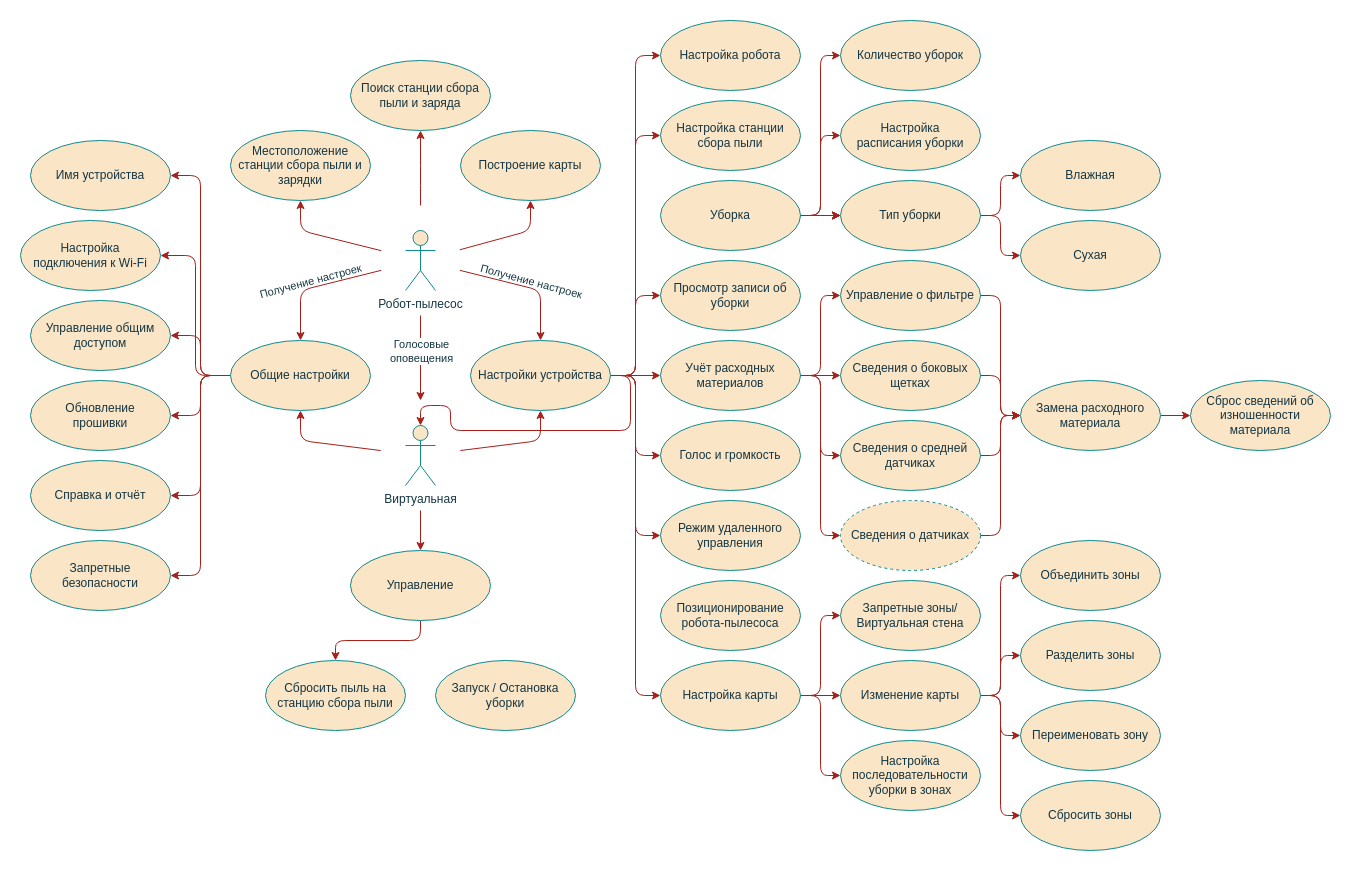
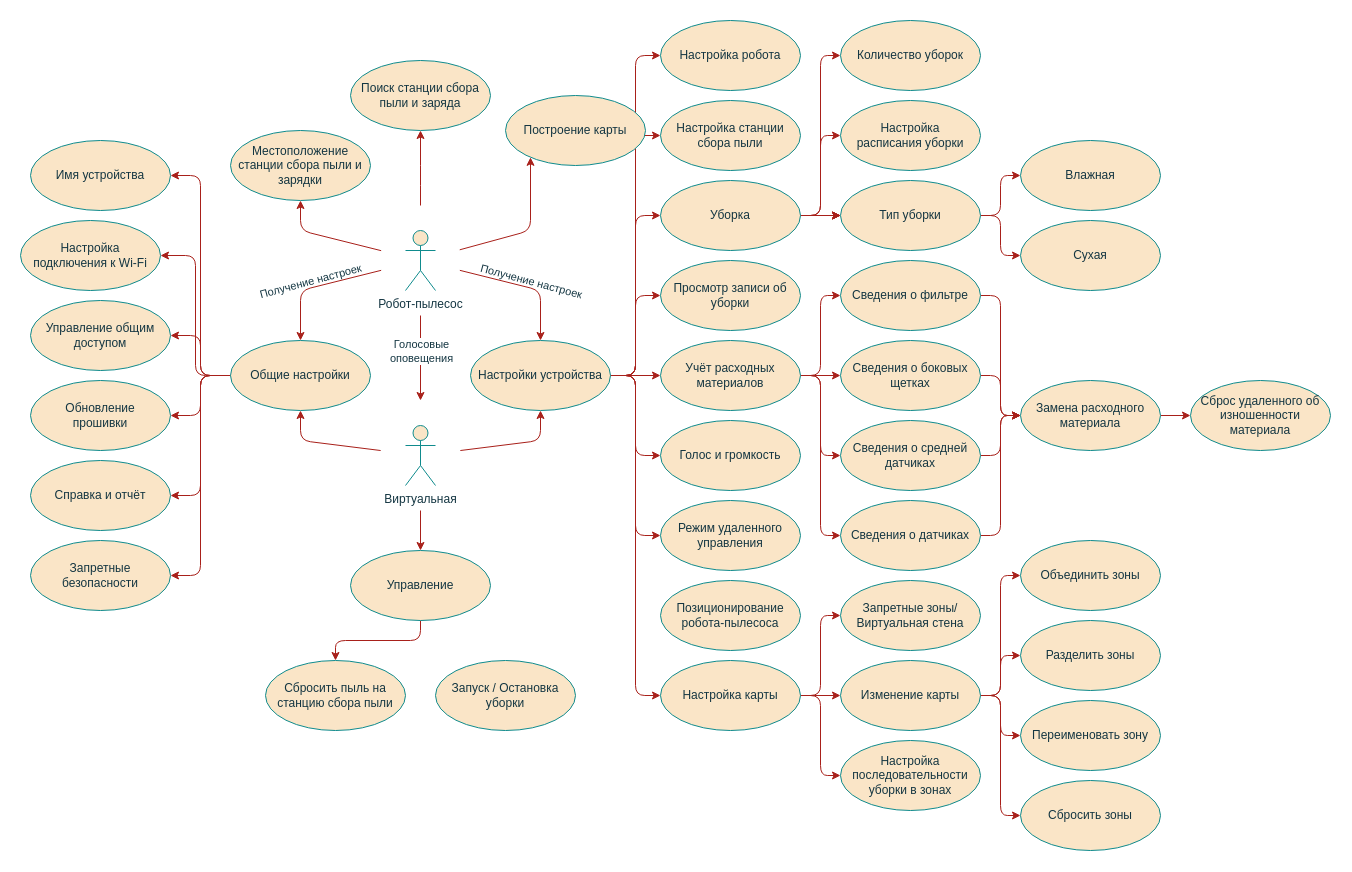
- <mxCell id="96" value="Построение карты" style="ellipse;whiteSpace=wrap;html=1;movable=1;resizable=1;rotatable=1;deletable=1;editable=1;locked=0;connectable=1;rounded=1;labelBackgroundColor=none;fillColor=#FAE5C7;strokeColor=#0F8B8D;fontColor=#143642;" vertex="1" parent="1"><mxGeometry x="460" y="130" width="140" height="70" as="geometry" /></mxCell>
+ <mxCell id="96" value="Построение карты" style="ellipse;whiteSpace=wrap;html=1;movable=1;resizable=1;rotatable=1;deletable=1;editable=1;locked=0;connectable=1;rounded=1;labelBackgroundColor=none;fillColor=#FAE5C7;strokeColor=#0F8B8D;fontColor=#143642;" vertex="1" parent="1"><mxGeometry x="505" y="95" width="140" height="70" as="geometry" /></mxCell>
- <mxCell id="77" value="Управление о фильтре" style="ellipse;whiteSpace=wrap;html=1;movable=1;resizable=1;rotatable=1;deletable=1;editable=1;locked=0;connectable=1;rounded=1;labelBackgroundColor=none;fillColor=#FAE5C7;strokeColor=#0F8B8D;fontColor=#143642;" vertex="1" parent="1"><mxGeometry x="840" y="260" width="140" height="70" as="geometry" /></mxCell>
+ <mxCell id="77" value="Сведения о фильтре" style="ellipse;whiteSpace=wrap;html=1;movable=1;resizable=1;rotatable=1;deletable=1;editable=1;locked=0;connectable=1;rounded=1;labelBackgroundColor=none;fillColor=#FAE5C7;strokeColor=#0F8B8D;fontColor=#143642;" vertex="1" parent="1"><mxGeometry x="840" y="260" width="140" height="70" as="geometry" /></mxCell>
- <mxCell id="97" value="Сброс сведений об изношенности материала" style="ellipse;whiteSpace=wrap;html=1;movable=1;resizable=1;rotatable=1;deletable=1;editable=1;locked=0;connectable=1;rounded=1;labelBackgroundColor=none;fillColor=#FAE5C7;strokeColor=#0F8B8D;fontColor=#143642;" vertex="1" parent="1"><mxGeometry x="1190" y="380" width="140" height="70" as="geometry" /></mxCell>
+ <mxCell id="97" value="Сброс удаленного об изношенности материала" style="ellipse;whiteSpace=wrap;html=1;movable=1;resizable=1;rotatable=1;deletable=1;editable=1;locked=0;connectable=1;rounded=1;labelBackgroundColor=none;fillColor=#FAE5C7;strokeColor=#0F8B8D;fontColor=#143642;" vertex="1" parent="1"><mxGeometry x="1190" y="380" width="140" height="70" as="geometry" /></mxCell>
- <mxCell id="17" style="edgeStyle=orthogonalEdgeStyle;rounded=1;orthogonalLoop=1;jettySize=auto;html=1;exitX=1;exitY=0.5;exitDx=0;exitDy=0;movable=1;resizable=1;rotatable=1;deletable=1;editable=1;locked=0;connectable=1;labelBackgroundColor=none;strokeColor=#A8201A;fontColor=default;" edge="1" parent="1" source="23" target="14"><mxGeometry relative="1" as="geometry" /></mxCell>
+ <mxCell id="17" style="edgeStyle=orthogonalEdgeStyle;rounded=1;orthogonalLoop=1;jettySize=auto;html=1;exitX=1;exitY=0.5;exitDx=0;exitDy=0;entryX=0;entryY=0.5;entryDx=0;entryDy=0;movable=1;resizable=1;rotatable=1;deletable=1;editable=1;locked=0;connectable=1;labelBackgroundColor=none;strokeColor=#A8201A;fontColor=default;" edge="1" parent="1" source="23" target="39"><mxGeometry relative="1" as="geometry" /></mxCell>
- <mxCell id="83" value="Сведения о датчиках" style="ellipse;whiteSpace=wrap;html=1;movable=1;resizable=1;rotatable=1;deletable=1;editable=1;locked=0;connectable=1;rounded=1;labelBackgroundColor=none;fillColor=#FAE5C7;strokeColor=#0F8B8D;fontColor=#143642;dashed=1;" vertex="1" parent="1"><mxGeometry x="840" y="500" width="140" height="70" as="geometry" /></mxCell>
+ <mxCell id="83" value="Сведения о датчиках" style="ellipse;whiteSpace=wrap;html=1;movable=1;resizable=1;rotatable=1;deletable=1;editable=1;locked=0;connectable=1;rounded=1;labelBackgroundColor=none;fillColor=#FAE5C7;strokeColor=#0F8B8D;fontColor=#143642;" vertex="1" parent="1"><mxGeometry x="840" y="500" width="140" height="70" as="geometry" /></mxCell>
